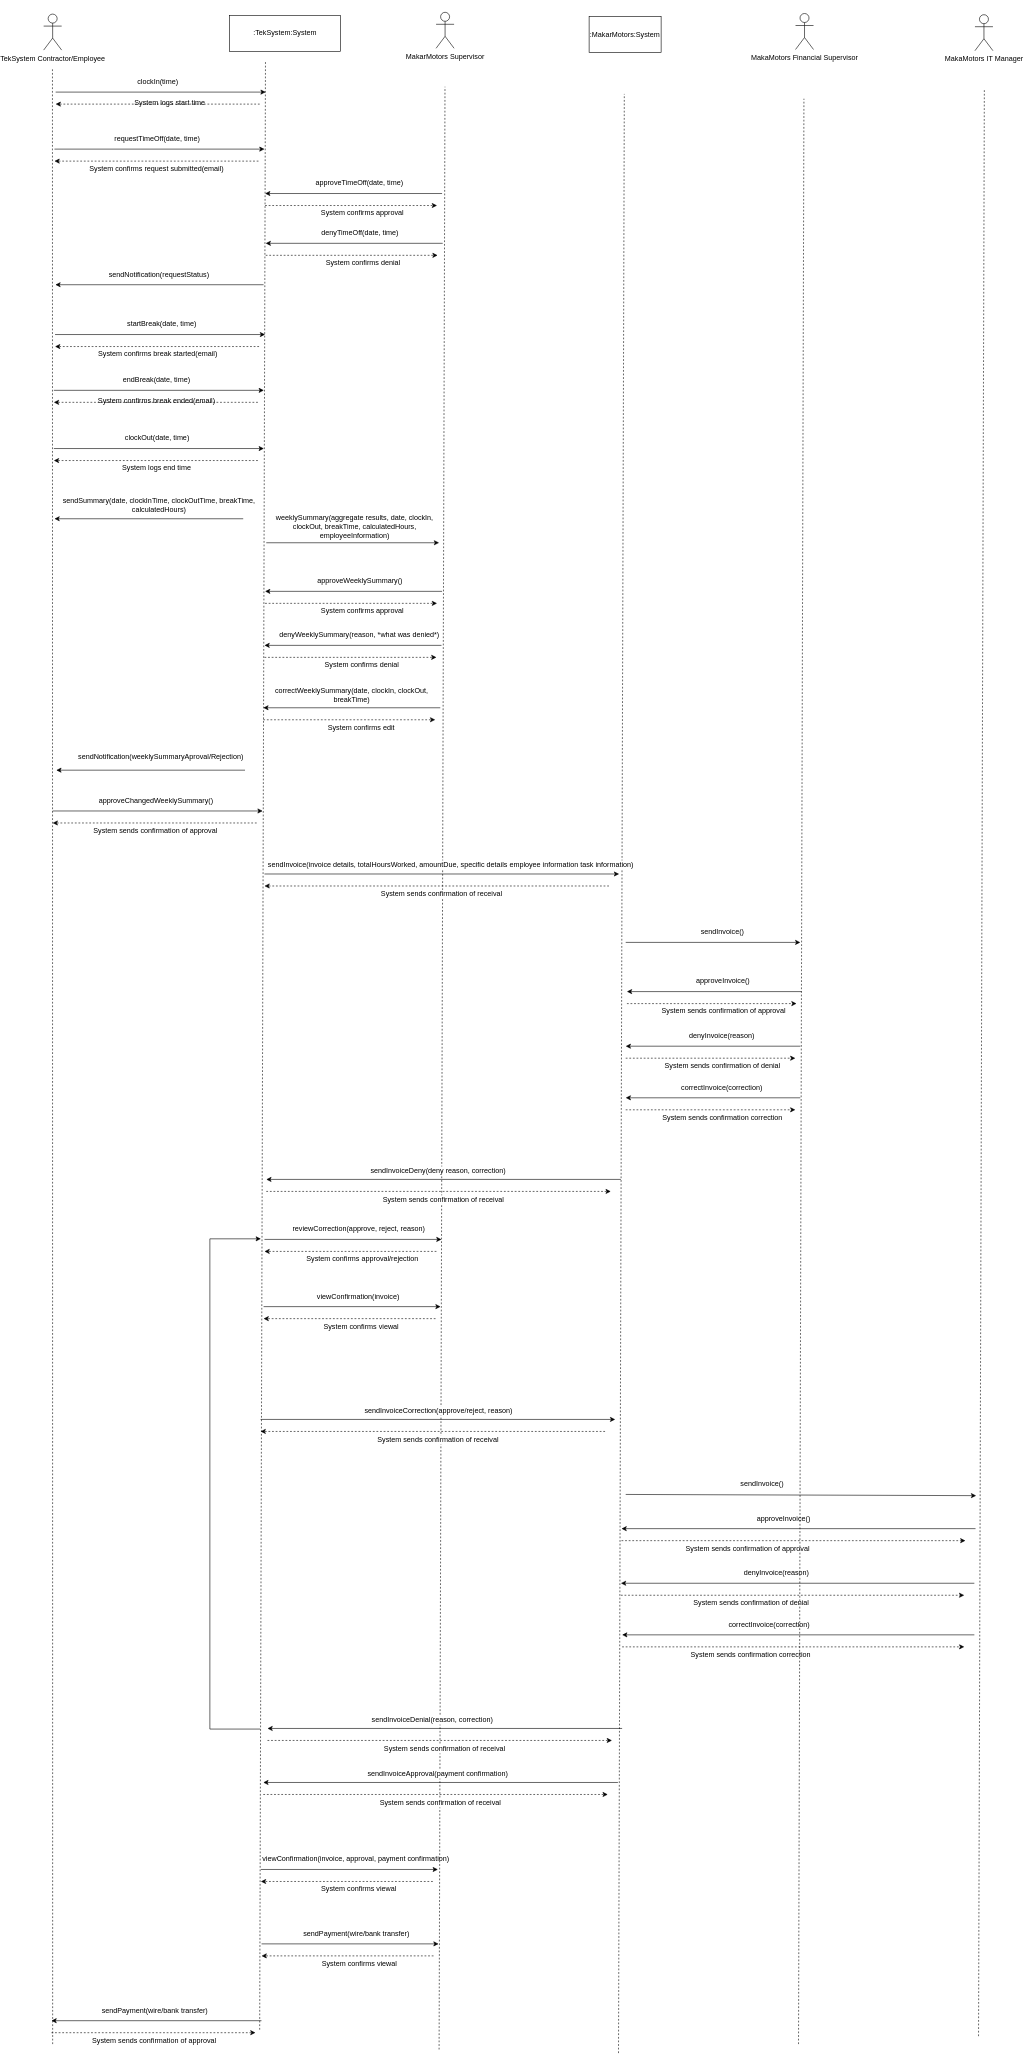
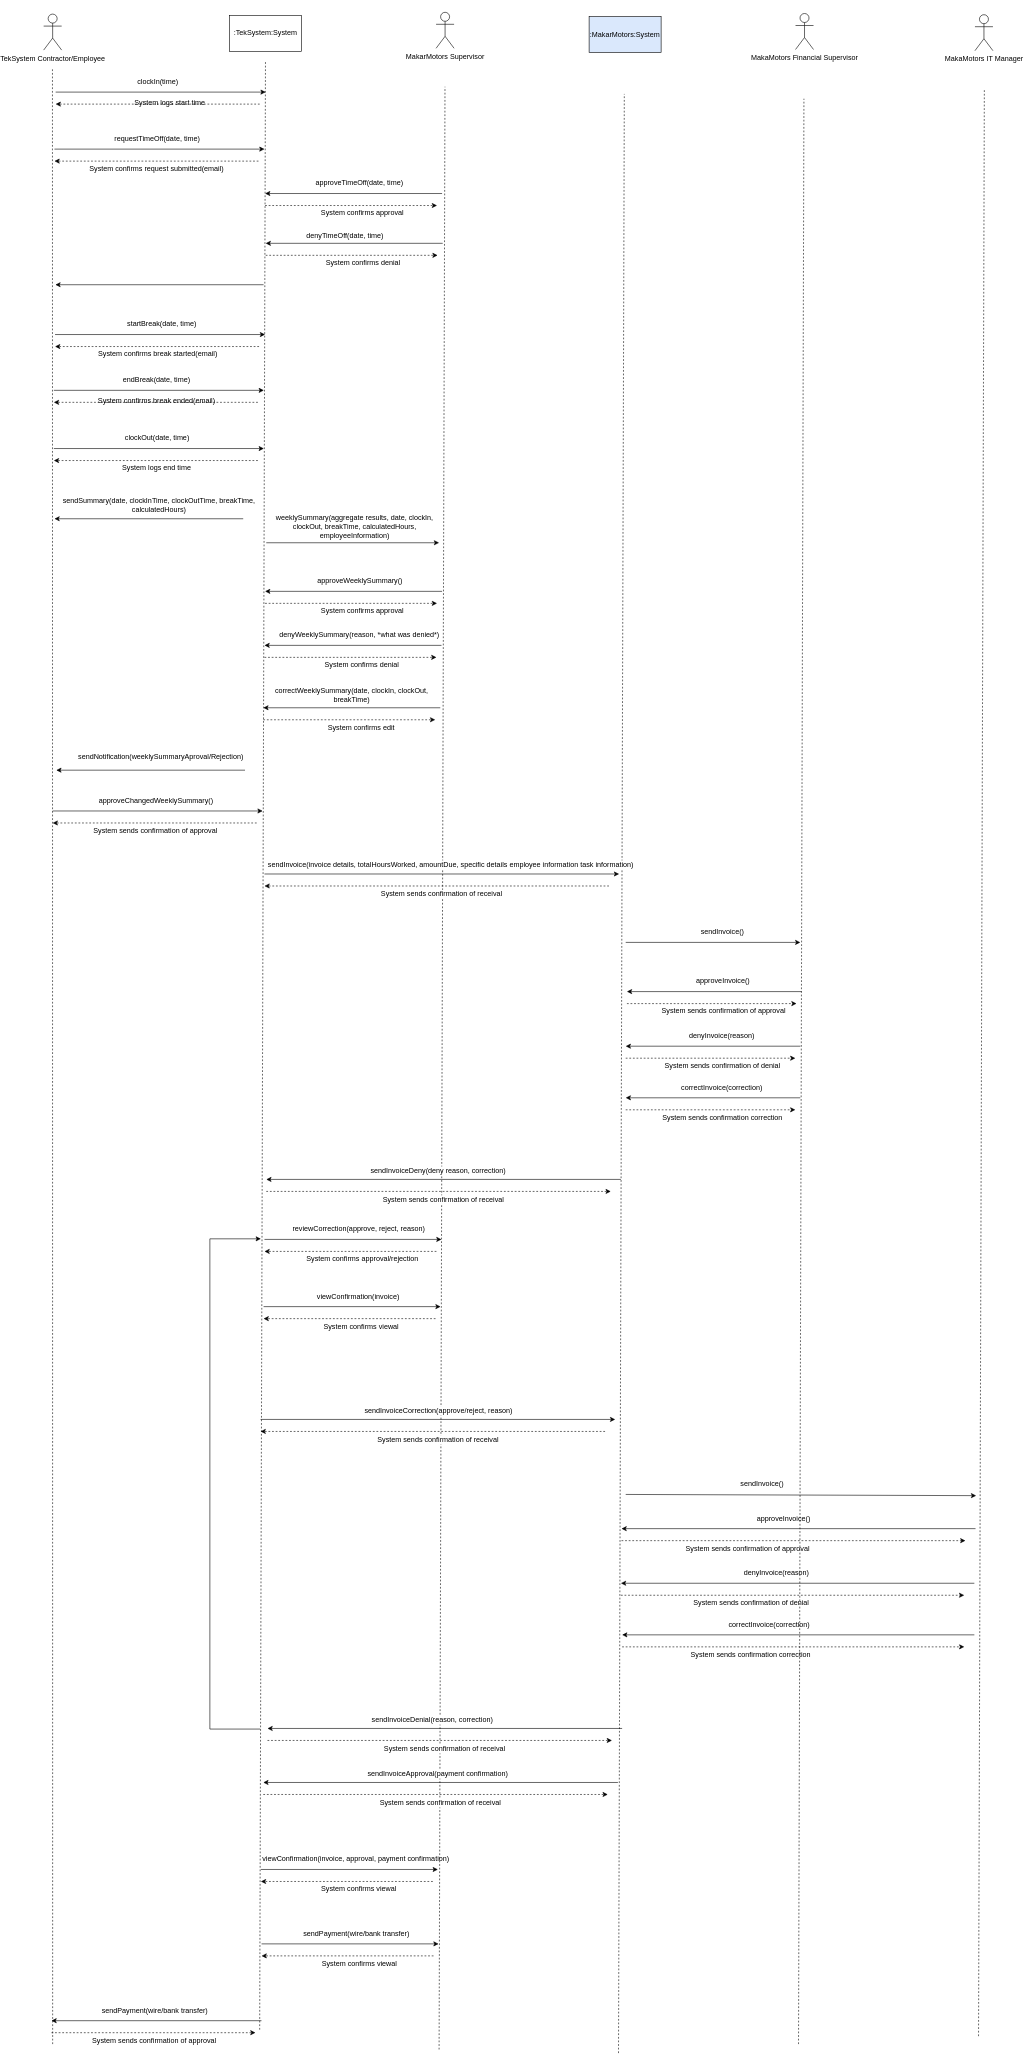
- <mxCell id="3" value=":TekSystem:System" style="rounded=0;whiteSpace=wrap;html=1;" parent="1" vertex="1"><mxGeometry x="330" y="25" width="185" height="60" as="geometry" /></mxCell>
+ <mxCell id="3" value=":TekSystem:System" style="rounded=0;whiteSpace=wrap;html=1;" parent="1" vertex="1"><mxGeometry x="330" y="25" width="120" height="60" as="geometry" /></mxCell>
- <mxCell id="6" value=":MakarMotors:System" style="rounded=0;whiteSpace=wrap;html=1;" vertex="1" parent="1"><mxGeometry x="929" y="27" width="120" height="60" as="geometry" /></mxCell>
+ <mxCell id="6" value=":MakarMotors:System" style="rounded=0;whiteSpace=wrap;html=1;fillColor=#dae8fc;" vertex="1" parent="1"><mxGeometry x="929" y="27" width="120" height="60" as="geometry" /></mxCell>
- <mxCell id="31" value="denyTimeOff(date, time)" style="text;html=1;align=center;verticalAlign=middle;resizable=0;points=[];autosize=1;strokeColor=none;fillColor=none;" vertex="1" parent="29"><mxGeometry x="83.857" width="147" height="26" as="geometry" /></mxCell>
+ <mxCell id="31" value="denyTimeOff(date, time)" style="text;html=1;align=center;verticalAlign=middle;resizable=0;points=[];autosize=1;strokeColor=none;fillColor=none;" vertex="1" parent="29"><mxGeometry x="58.857" y="5" width="147" height="26" as="geometry" /></mxCell>
- <mxCell id="36" value="sendNotification(requestStatus)" style="text;html=1;align=center;verticalAlign=middle;resizable=0;points=[];autosize=1;strokeColor=none;fillColor=none;" vertex="1" parent="34"><mxGeometry x="79.639" width="185" height="26" as="geometry" /></mxCell>
